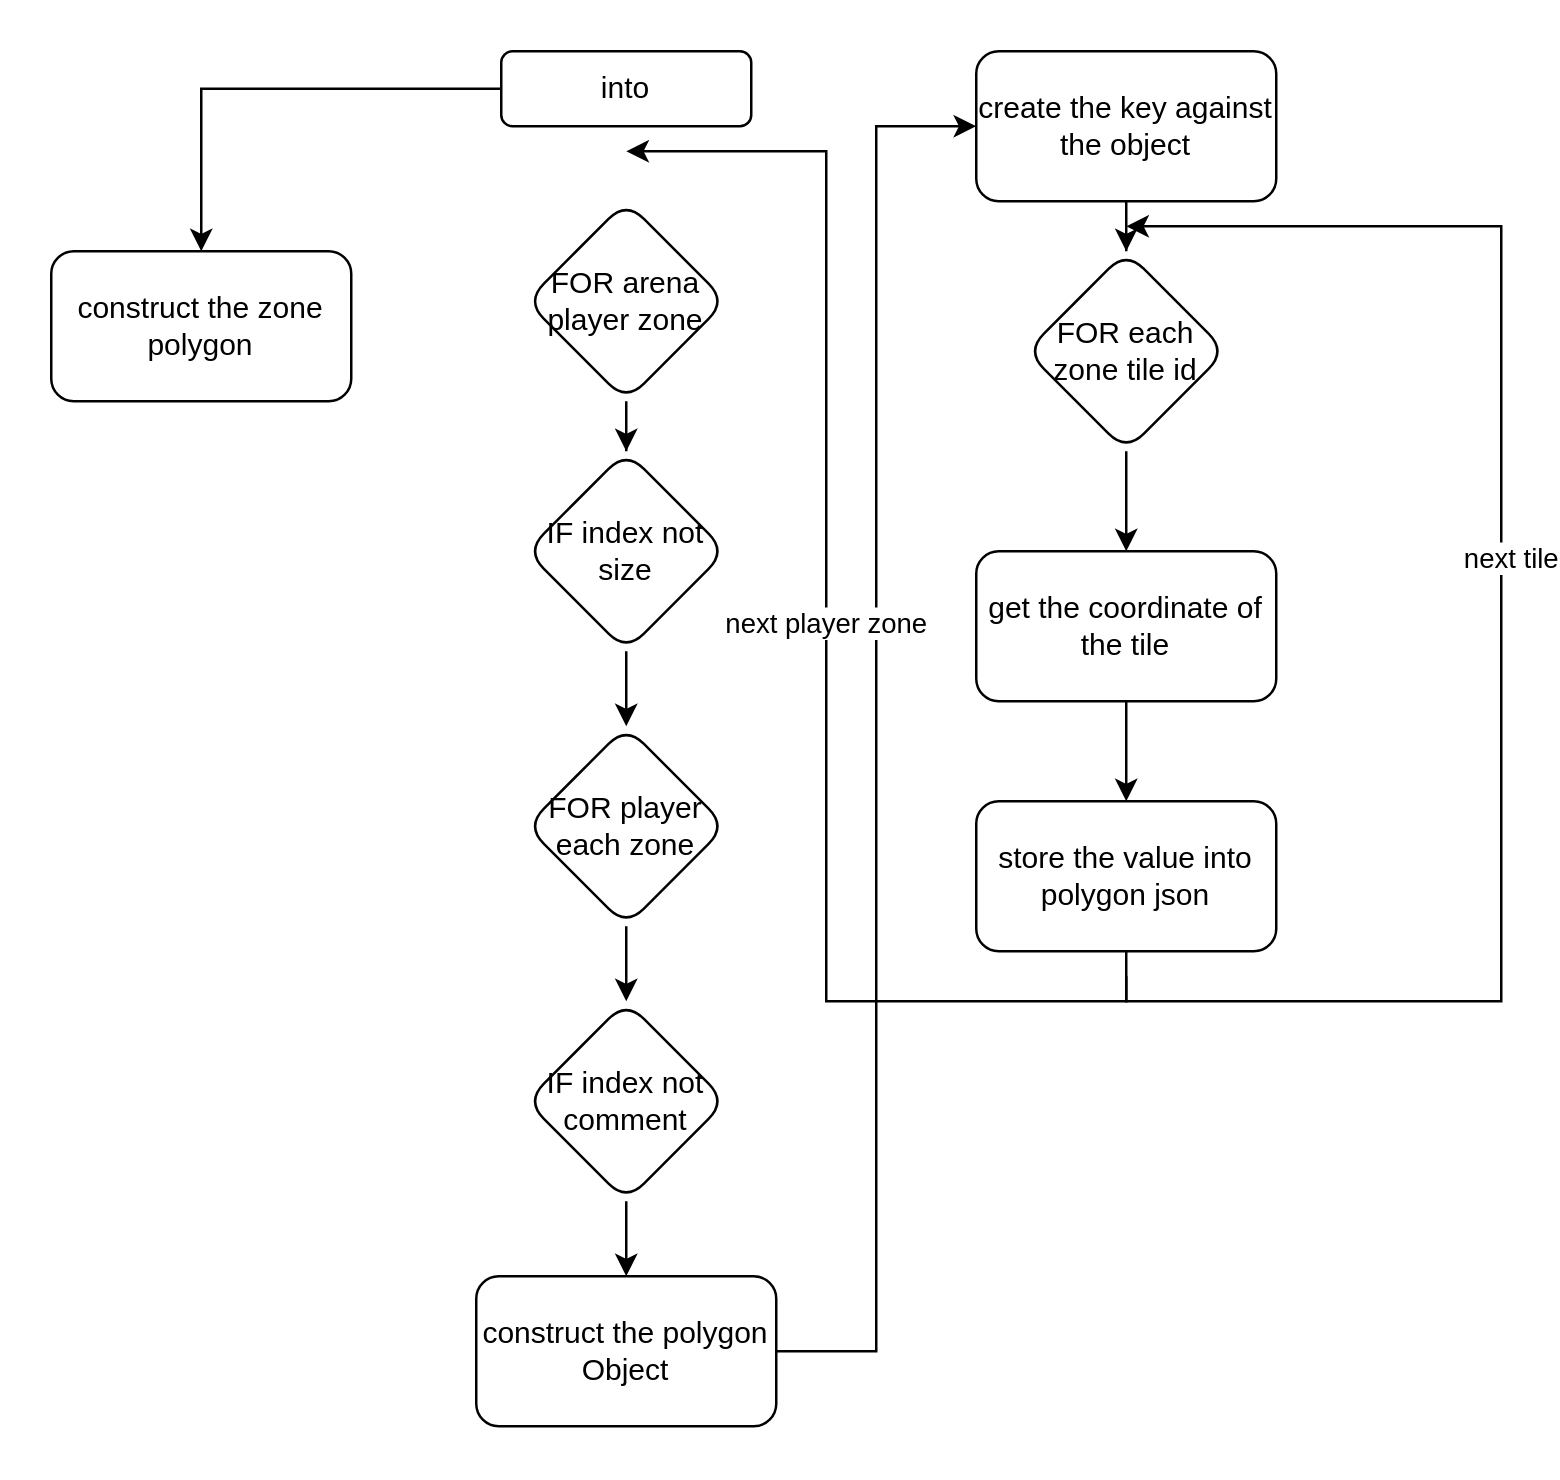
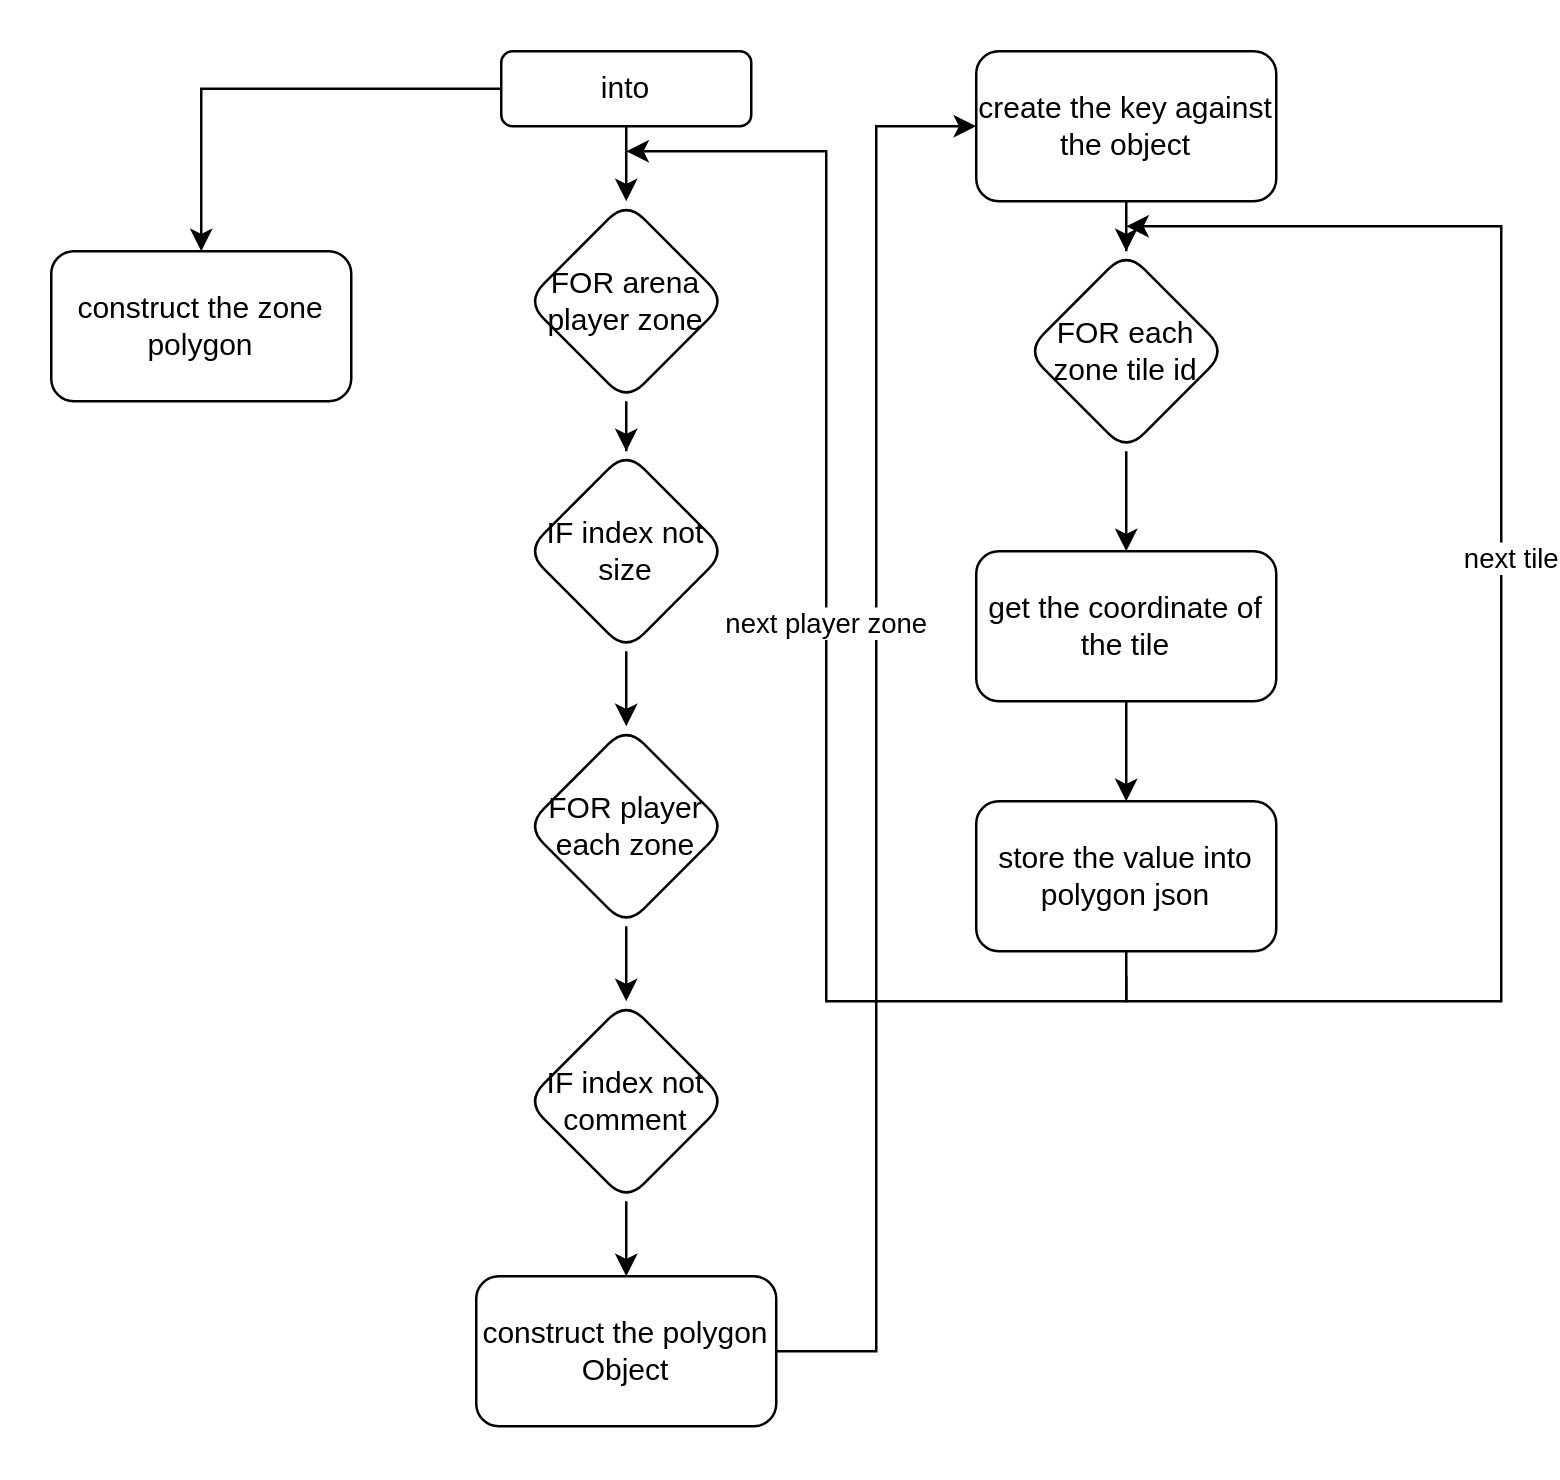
+ <mxCell id="3" value="" style="edgeStyle=orthogonalEdgeStyle;rounded=0;orthogonalLoop=1;jettySize=auto;html=1;" edge="1" parent="1" source="4" target="7"><mxGeometry relative="1" as="geometry" /></mxCell>
